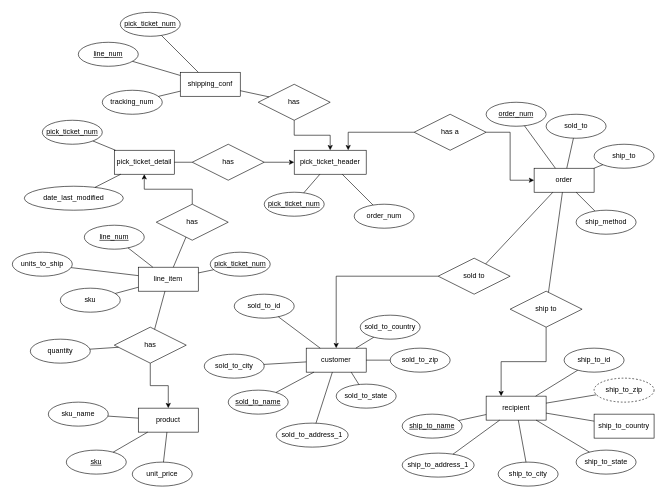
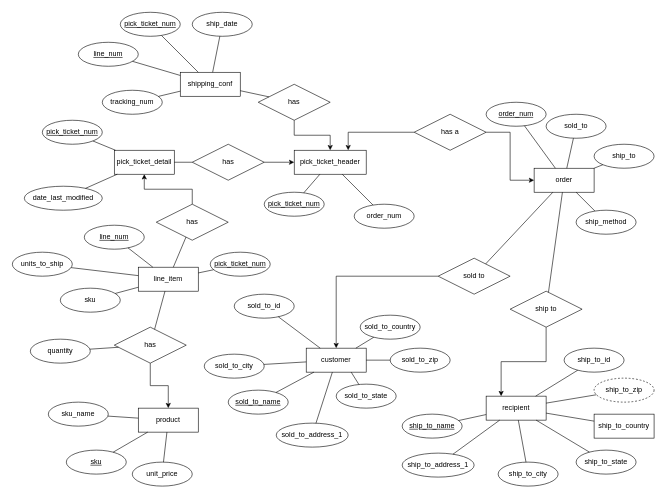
+ <mxCell id="89" value="ship_date" style="ellipse;whiteSpace=wrap;html=1;align=center;" parent="1" vertex="1"><mxGeometry x="320" y="20" width="100" height="40" as="geometry" /></mxCell>
+ <mxCell id="95" value="" style="endArrow=none;html=1;rounded=0;" parent="1" source="87" target="89" edge="1"><mxGeometry relative="1" as="geometry"><mxPoint x="470" y="190" as="sourcePoint" /><mxPoint x="630" y="190" as="targetPoint" /></mxGeometry></mxCell>
- <mxCell id="11" value="date_last_modified" style="ellipse;whiteSpace=wrap;html=1;align=center;" parent="1" vertex="1"><mxGeometry x="40" y="310" width="165" height="40" as="geometry" /></mxCell>
+ <mxCell id="11" value="date_last_modified" style="ellipse;whiteSpace=wrap;html=1;align=center;" parent="1" vertex="1"><mxGeometry x="40" y="310" width="130" height="40" as="geometry" /></mxCell>
